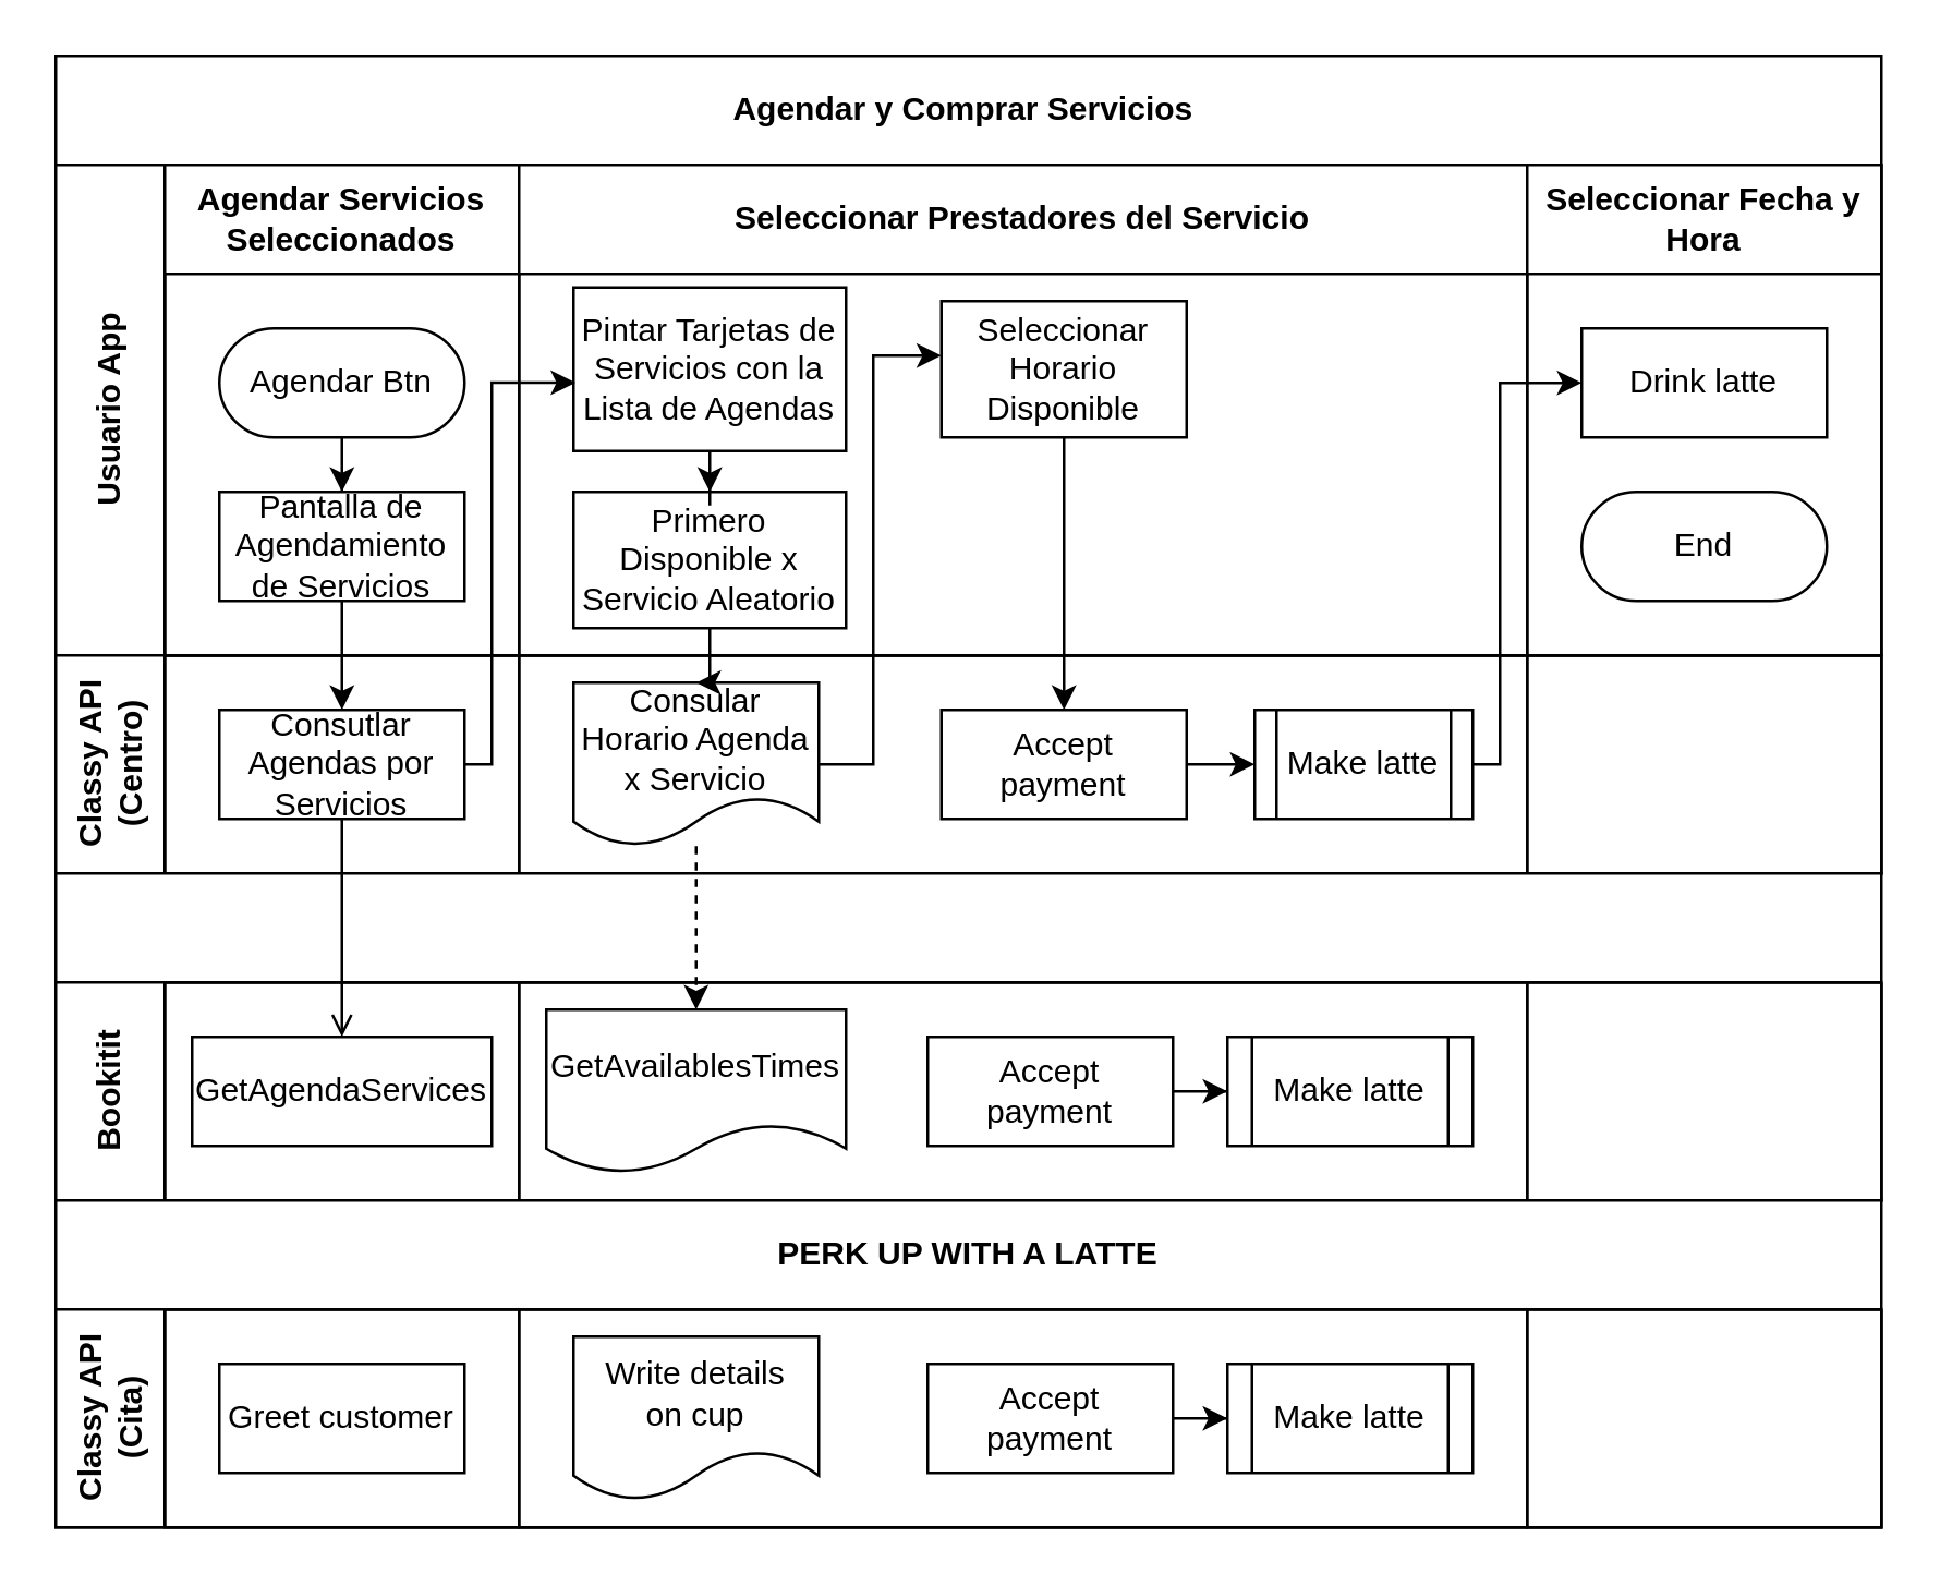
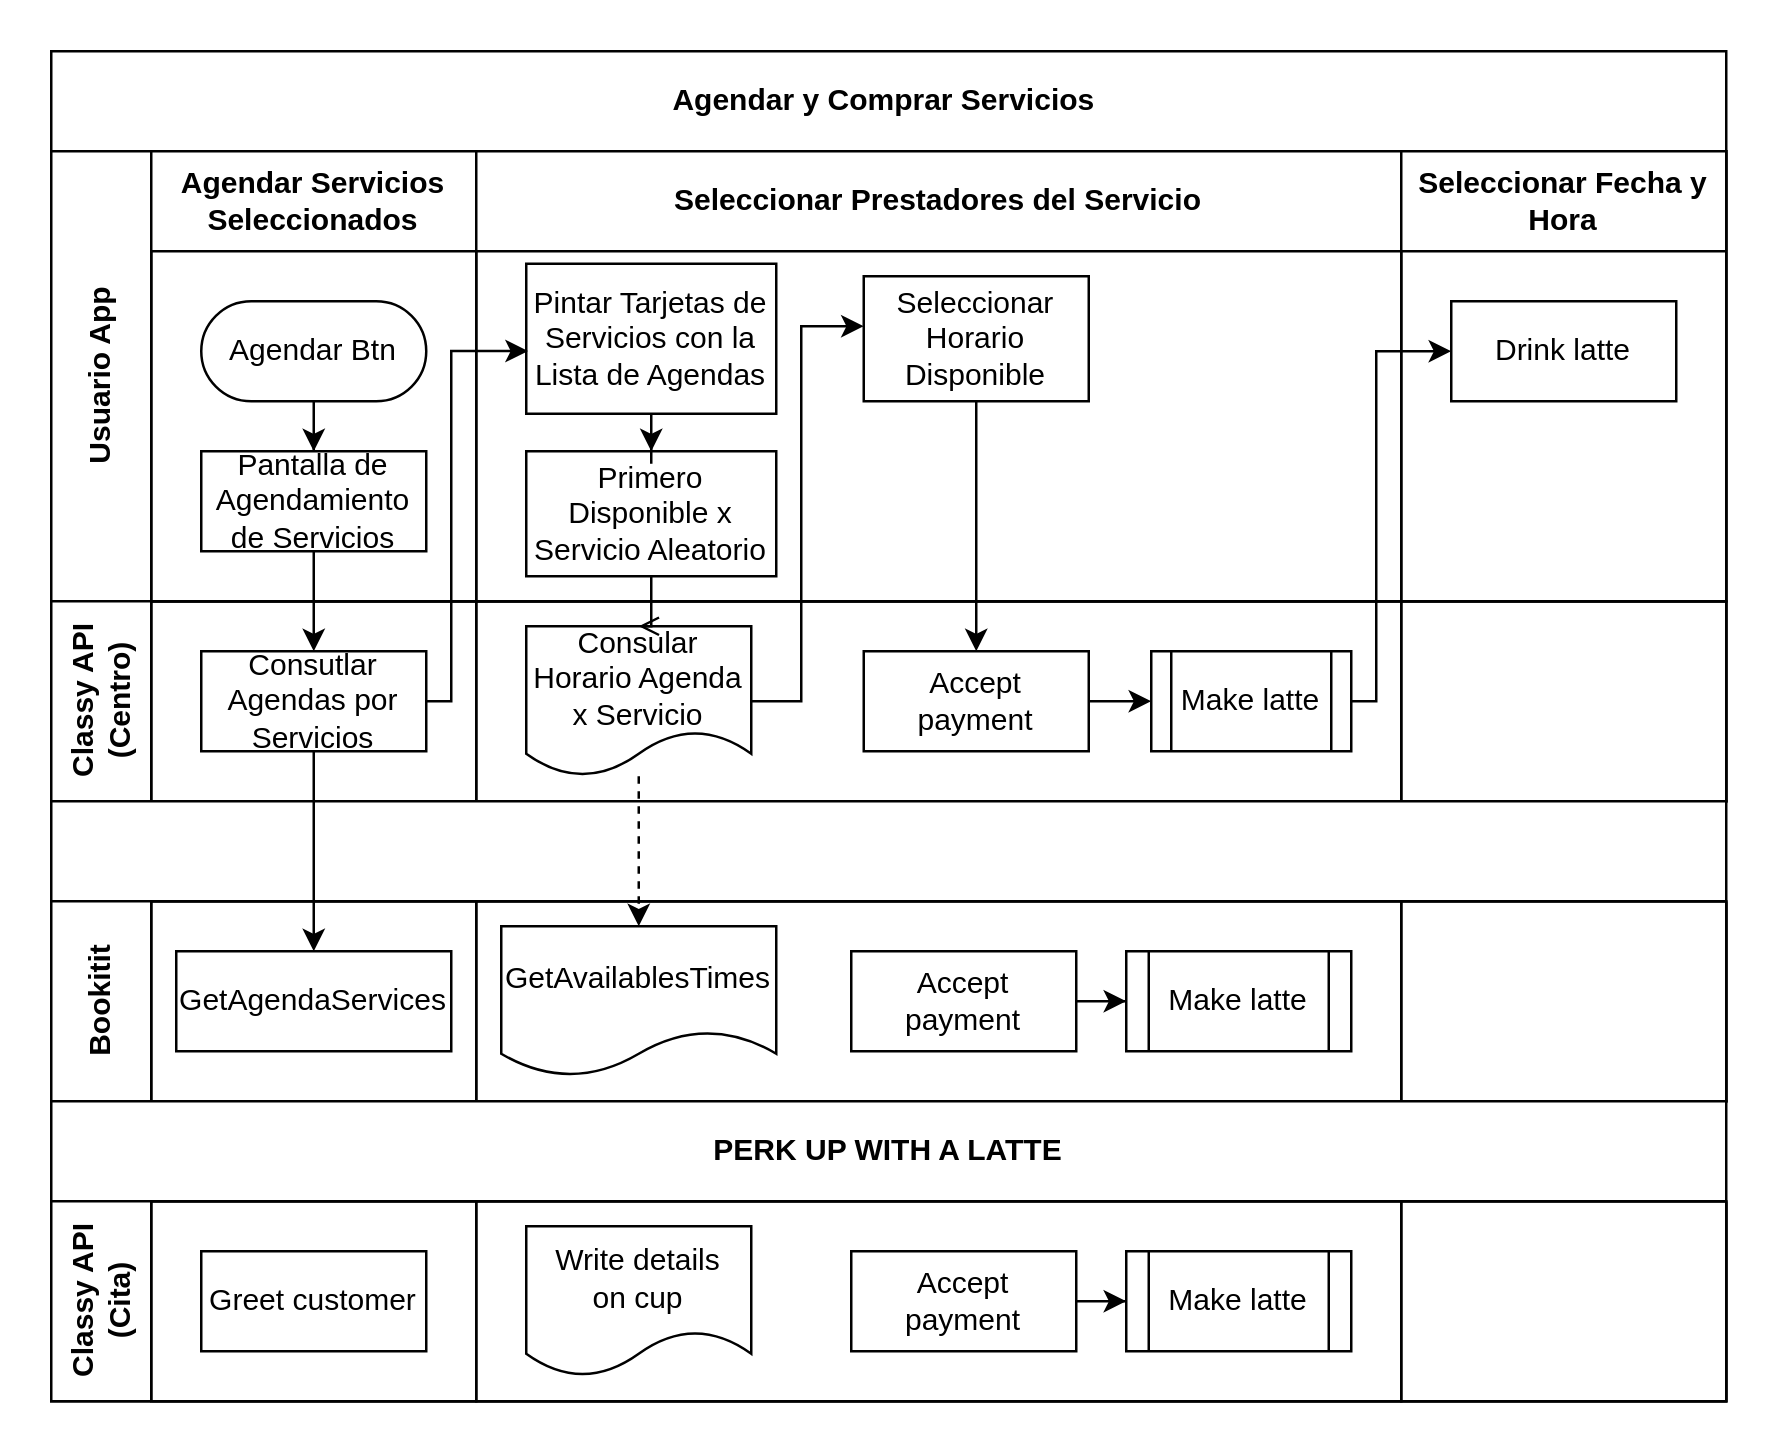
- <mxCell id="16" value="End" style="rounded=1;whiteSpace=wrap;html=1;arcSize=50;" parent="14" vertex="1"><mxGeometry x="20" y="120" width="90" height="40" as="geometry" /></mxCell>
- <mxCell id="27" value="" style="edgeStyle=orthogonalEdgeStyle;rounded=0;orthogonalLoop=1;jettySize=auto;html=1;" parent="2" source="10" target="23" edge="1"><mxGeometry relative="1" as="geometry" /></mxCell>
+ <mxCell id="27" value="" style="edgeStyle=orthogonalEdgeStyle;rounded=0;orthogonalLoop=1;jettySize=auto;html=1;endArrow=open;" parent="2" source="10" target="23" edge="1"><mxGeometry relative="1" as="geometry" /></mxCell>
- <mxCell id="51" style="edgeStyle=orthogonalEdgeStyle;rounded=0;orthogonalLoop=1;jettySize=auto;html=1;endArrow=open;" edge="1" parent="1" source="19" target="34"><mxGeometry relative="1" as="geometry" /></mxCell>
+ <mxCell id="51" style="edgeStyle=orthogonalEdgeStyle;rounded=0;orthogonalLoop=1;jettySize=auto;html=1;" edge="1" parent="1" source="19" target="34"><mxGeometry relative="1" as="geometry" /></mxCell>
